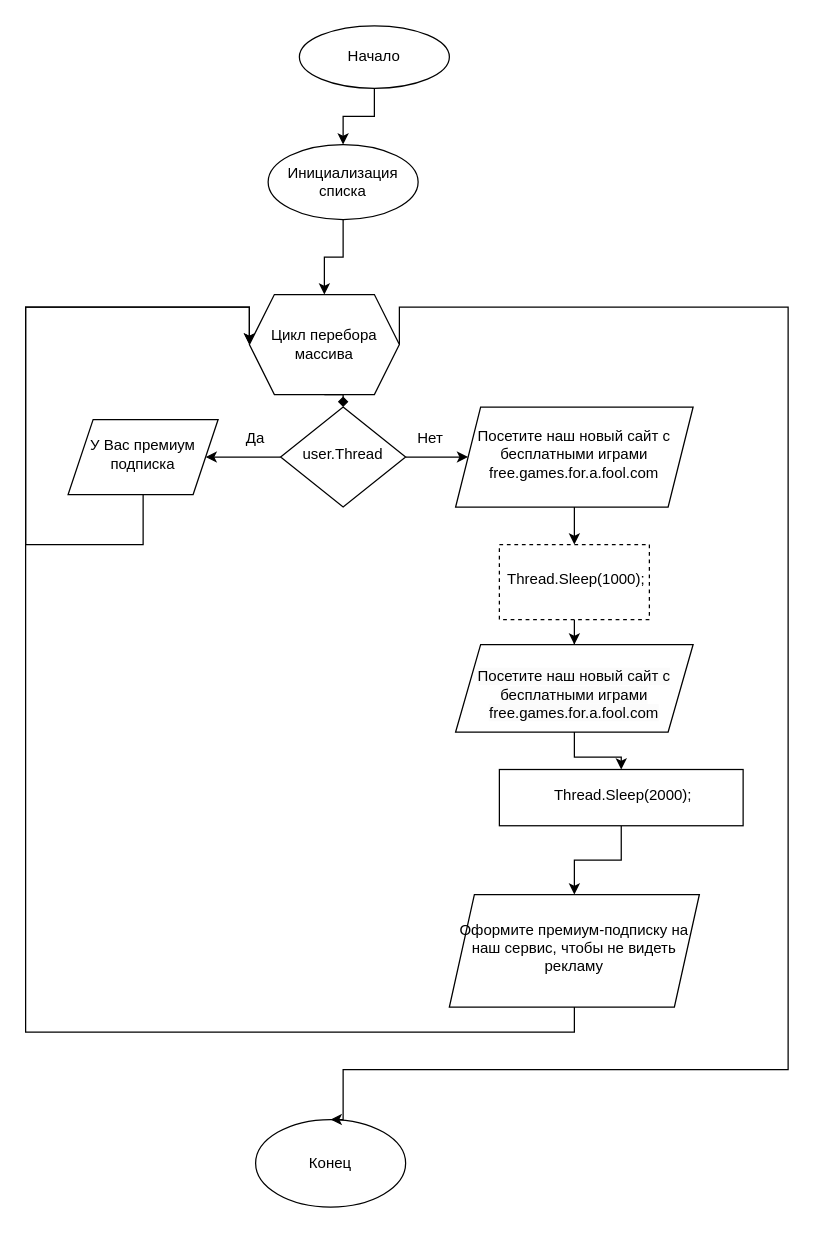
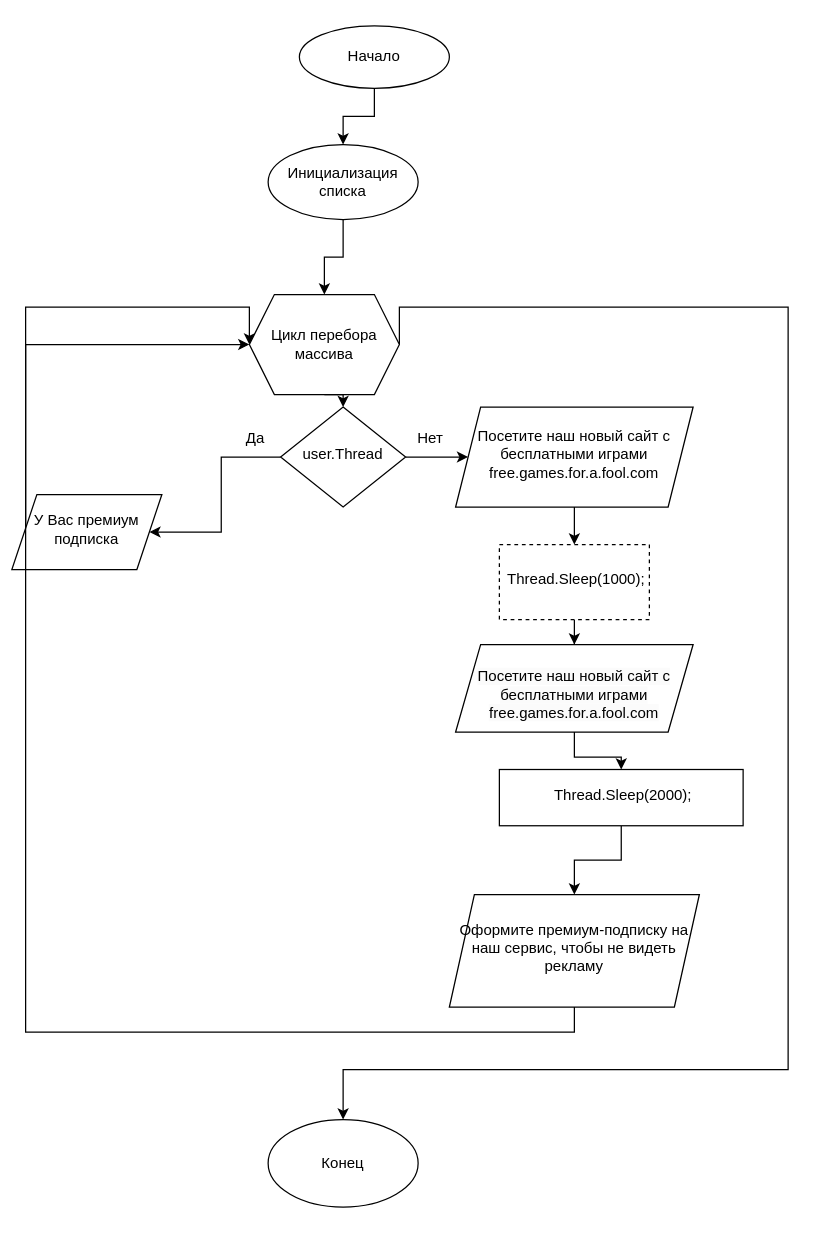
- <mxCell id="24" style="edgeStyle=orthogonalEdgeStyle;rounded=0;orthogonalLoop=1;jettySize=auto;html=1;exitX=0.5;exitY=1;exitDx=0;exitDy=0;entryX=0.5;entryY=0;entryDx=0;entryDy=0;endArrow=diamond;" edge="1" parent="1" source="26" target="6"><mxGeometry relative="1" as="geometry" /></mxCell>
+ <mxCell id="24" style="edgeStyle=orthogonalEdgeStyle;rounded=0;orthogonalLoop=1;jettySize=auto;html=1;exitX=0.5;exitY=1;exitDx=0;exitDy=0;entryX=0.5;entryY=0;entryDx=0;entryDy=0;" edge="1" parent="1" source="26" target="6"><mxGeometry relative="1" as="geometry" /></mxCell>
- <mxCell id="8" value="У Вас премиум подписка" style="shape=parallelogram;perimeter=parallelogramPerimeter;whiteSpace=wrap;html=1;fixedSize=1;shadow=0;strokeWidth=1;spacing=6;spacingTop=-4;" vertex="1" parent="1"><mxGeometry x="54" y="335" width="120" height="60" as="geometry" /></mxCell>
+ <mxCell id="8" value="У Вас премиум подписка" style="shape=parallelogram;perimeter=parallelogramPerimeter;whiteSpace=wrap;html=1;fixedSize=1;shadow=0;strokeWidth=1;spacing=6;spacingTop=-4;" vertex="1" parent="1"><mxGeometry x="9" y="395" width="120" height="60" as="geometry" /></mxCell>
- <mxCell id="19" value="Конец" style="ellipse;whiteSpace=wrap;html=1;" vertex="1" parent="1"><mxGeometry x="204" y="895" width="120" height="70" as="geometry" /></mxCell>
+ <mxCell id="19" value="Конец" style="ellipse;whiteSpace=wrap;html=1;" vertex="1" parent="1"><mxGeometry x="214" y="895" width="120" height="70" as="geometry" /></mxCell>
